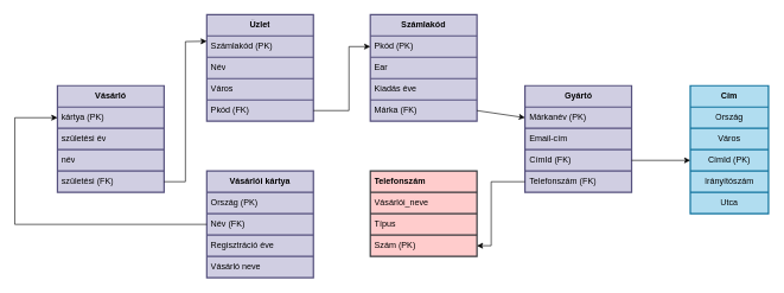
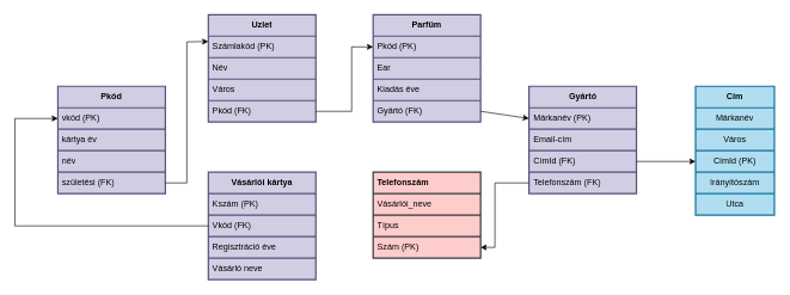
- <mxCell id="4" value="&lt;b&gt;Számlakód&lt;/b&gt;" style="shape=partialRectangle;html=1;whiteSpace=wrap;connectable=0;strokeColor=inherit;overflow=hidden;fillColor=none;top=0;left=0;bottom=0;right=0;pointerEvents=1;align=center;verticalAlign=middle;spacingLeft=4;spacingRight=4;fontFamily=Helvetica;fontSize=12;fontColor=default;" parent="3" vertex="1"><mxGeometry width="150" height="30" as="geometry"><mxRectangle width="150" height="30" as="alternateBounds" /></mxGeometry></mxCell>
+ <mxCell id="4" value="&lt;b&gt;Parfüm&lt;/b&gt;" style="shape=partialRectangle;html=1;whiteSpace=wrap;connectable=0;strokeColor=inherit;overflow=hidden;fillColor=none;top=0;left=0;bottom=0;right=0;pointerEvents=1;align=center;verticalAlign=middle;spacingLeft=4;spacingRight=4;fontFamily=Helvetica;fontSize=12;fontColor=default;" parent="3" vertex="1"><mxGeometry width="150" height="30" as="geometry"><mxRectangle width="150" height="30" as="alternateBounds" /></mxGeometry></mxCell>
- <mxCell id="37" value="&lt;b&gt;Vásárló&lt;/b&gt;" style="shape=partialRectangle;html=1;whiteSpace=wrap;connectable=0;strokeColor=inherit;overflow=hidden;fillColor=none;top=0;left=0;bottom=0;right=0;pointerEvents=1;align=center;verticalAlign=middle;spacingLeft=4;spacingRight=4;fontFamily=Helvetica;fontSize=12;fontColor=default;" parent="36" vertex="1"><mxGeometry width="150" height="30" as="geometry"><mxRectangle width="150" height="30" as="alternateBounds" /></mxGeometry></mxCell>
+ <mxCell id="37" value="&lt;b&gt;Pkód&lt;/b&gt;" style="shape=partialRectangle;html=1;whiteSpace=wrap;connectable=0;strokeColor=inherit;overflow=hidden;fillColor=none;top=0;left=0;bottom=0;right=0;pointerEvents=1;align=center;verticalAlign=middle;spacingLeft=4;spacingRight=4;fontFamily=Helvetica;fontSize=12;fontColor=default;" parent="36" vertex="1"><mxGeometry width="150" height="30" as="geometry"><mxRectangle width="150" height="30" as="alternateBounds" /></mxGeometry></mxCell>
- <mxCell id="12" value="Márka (FK)" style="shape=partialRectangle;html=1;whiteSpace=wrap;connectable=0;strokeColor=inherit;overflow=hidden;fillColor=none;top=0;left=0;bottom=0;right=0;pointerEvents=1;align=left;verticalAlign=middle;spacingLeft=4;spacingRight=4;fontFamily=Helvetica;fontSize=12;fontColor=default;" parent="11" vertex="1"><mxGeometry width="150" height="30" as="geometry"><mxRectangle width="150" height="30" as="alternateBounds" /></mxGeometry></mxCell>
+ <mxCell id="12" value="Gyártó (FK)" style="shape=partialRectangle;html=1;whiteSpace=wrap;connectable=0;strokeColor=inherit;overflow=hidden;fillColor=none;top=0;left=0;bottom=0;right=0;pointerEvents=1;align=left;verticalAlign=middle;spacingLeft=4;spacingRight=4;fontFamily=Helvetica;fontSize=12;fontColor=default;" parent="11" vertex="1"><mxGeometry width="150" height="30" as="geometry"><mxRectangle width="150" height="30" as="alternateBounds" /></mxGeometry></mxCell>
- <mxCell id="39" value="kártya (PK)" style="shape=partialRectangle;html=1;whiteSpace=wrap;connectable=0;strokeColor=inherit;overflow=hidden;fillColor=none;top=0;left=0;bottom=0;right=0;pointerEvents=1;align=left;verticalAlign=middle;spacingLeft=4;spacingRight=4;fontFamily=Helvetica;fontSize=12;fontColor=default;" parent="38" vertex="1"><mxGeometry width="150" height="30" as="geometry"><mxRectangle width="150" height="30" as="alternateBounds" /></mxGeometry></mxCell>
+ <mxCell id="39" value="vkód (PK)" style="shape=partialRectangle;html=1;whiteSpace=wrap;connectable=0;strokeColor=inherit;overflow=hidden;fillColor=none;top=0;left=0;bottom=0;right=0;pointerEvents=1;align=left;verticalAlign=middle;spacingLeft=4;spacingRight=4;fontFamily=Helvetica;fontSize=12;fontColor=default;" parent="38" vertex="1"><mxGeometry width="150" height="30" as="geometry"><mxRectangle width="150" height="30" as="alternateBounds" /></mxGeometry></mxCell>
- <mxCell id="75" value="Ország" style="shape=partialRectangle;html=1;whiteSpace=wrap;connectable=0;strokeColor=inherit;overflow=hidden;fillColor=none;top=0;left=0;bottom=0;right=0;pointerEvents=1;" vertex="1" parent="74"><mxGeometry width="110" height="30" as="geometry"><mxRectangle width="110" height="30" as="alternateBounds" /></mxGeometry></mxCell>
+ <mxCell id="75" value="Márkanév" style="shape=partialRectangle;html=1;whiteSpace=wrap;connectable=0;strokeColor=inherit;overflow=hidden;fillColor=none;top=0;left=0;bottom=0;right=0;pointerEvents=1;" vertex="1" parent="74"><mxGeometry width="110" height="30" as="geometry"><mxRectangle width="110" height="30" as="alternateBounds" /></mxGeometry></mxCell>
- <mxCell id="41" value="születési év" style="shape=partialRectangle;html=1;whiteSpace=wrap;connectable=0;strokeColor=inherit;overflow=hidden;fillColor=none;top=0;left=0;bottom=0;right=0;pointerEvents=1;align=left;verticalAlign=middle;spacingLeft=4;spacingRight=4;fontFamily=Helvetica;fontSize=12;fontColor=default;" parent="40" vertex="1"><mxGeometry width="150" height="30" as="geometry"><mxRectangle width="150" height="30" as="alternateBounds" /></mxGeometry></mxCell>
+ <mxCell id="41" value="kártya év" style="shape=partialRectangle;html=1;whiteSpace=wrap;connectable=0;strokeColor=inherit;overflow=hidden;fillColor=none;top=0;left=0;bottom=0;right=0;pointerEvents=1;align=left;verticalAlign=middle;spacingLeft=4;spacingRight=4;fontFamily=Helvetica;fontSize=12;fontColor=default;" parent="40" vertex="1"><mxGeometry width="150" height="30" as="geometry"><mxRectangle width="150" height="30" as="alternateBounds" /></mxGeometry></mxCell>
- <mxCell id="17" value="Ország (PK)" style="shape=partialRectangle;html=1;whiteSpace=wrap;connectable=0;strokeColor=inherit;overflow=hidden;fillColor=none;top=0;left=0;bottom=0;right=0;pointerEvents=1;align=left;verticalAlign=middle;spacingLeft=4;spacingRight=4;fontFamily=Helvetica;fontSize=12;fontColor=default;" parent="16" vertex="1"><mxGeometry width="150" height="30" as="geometry"><mxRectangle width="150" height="30" as="alternateBounds" /></mxGeometry></mxCell>
+ <mxCell id="17" value="Kszám (PK)" style="shape=partialRectangle;html=1;whiteSpace=wrap;connectable=0;strokeColor=inherit;overflow=hidden;fillColor=none;top=0;left=0;bottom=0;right=0;pointerEvents=1;align=left;verticalAlign=middle;spacingLeft=4;spacingRight=4;fontFamily=Helvetica;fontSize=12;fontColor=default;" parent="16" vertex="1"><mxGeometry width="150" height="30" as="geometry"><mxRectangle width="150" height="30" as="alternateBounds" /></mxGeometry></mxCell>
- <mxCell id="19" value="Név (FK)" style="shape=partialRectangle;html=1;whiteSpace=wrap;connectable=0;strokeColor=inherit;overflow=hidden;fillColor=none;top=0;left=0;bottom=0;right=0;pointerEvents=1;align=left;verticalAlign=middle;spacingLeft=4;spacingRight=4;fontFamily=Helvetica;fontSize=12;fontColor=default;" parent="18" vertex="1"><mxGeometry width="150" height="30" as="geometry"><mxRectangle width="150" height="30" as="alternateBounds" /></mxGeometry></mxCell>
+ <mxCell id="19" value="Vkód (FK)" style="shape=partialRectangle;html=1;whiteSpace=wrap;connectable=0;strokeColor=inherit;overflow=hidden;fillColor=none;top=0;left=0;bottom=0;right=0;pointerEvents=1;align=left;verticalAlign=middle;spacingLeft=4;spacingRight=4;fontFamily=Helvetica;fontSize=12;fontColor=default;" parent="18" vertex="1"><mxGeometry width="150" height="30" as="geometry"><mxRectangle width="150" height="30" as="alternateBounds" /></mxGeometry></mxCell>
